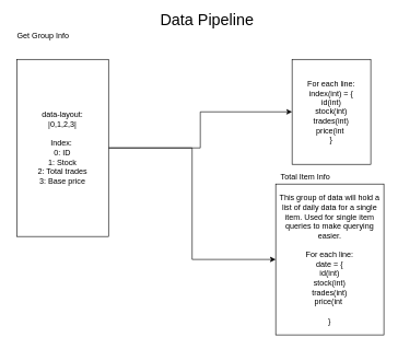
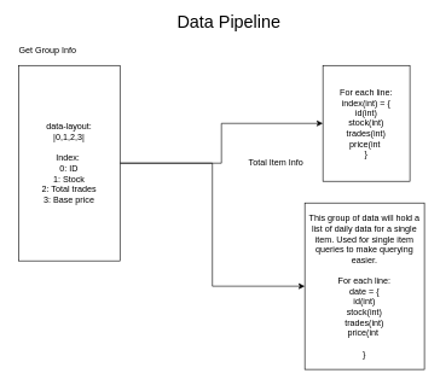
- <mxCell id="6" value="Get Group Info" style="text;html=1;align=center;verticalAlign=middle;resizable=0;points=[];autosize=1;" vertex="1" parent="1"><mxGeometry x="20" y="45" width="90" height="20" as="geometry" /></mxCell>
+ <mxCell id="6" value="Get Group Info" style="text;html=1;align=center;verticalAlign=middle;resizable=0;points=[];autosize=1;" vertex="1" parent="1"><mxGeometry x="20" y="60" width="90" height="20" as="geometry" /></mxCell>
- <mxCell id="8" value="Total Item Info" style="text;html=1;align=center;verticalAlign=middle;resizable=0;points=[];autosize=1;" vertex="1" parent="1"><mxGeometry x="420" y="260" width="90" height="20" as="geometry" /></mxCell>
+ <mxCell id="8" value="Total Item Info" style="text;html=1;align=center;verticalAlign=middle;resizable=0;points=[];autosize=1;" vertex="1" parent="1"><mxGeometry x="335" y="215" width="90" height="20" as="geometry" /></mxCell>
